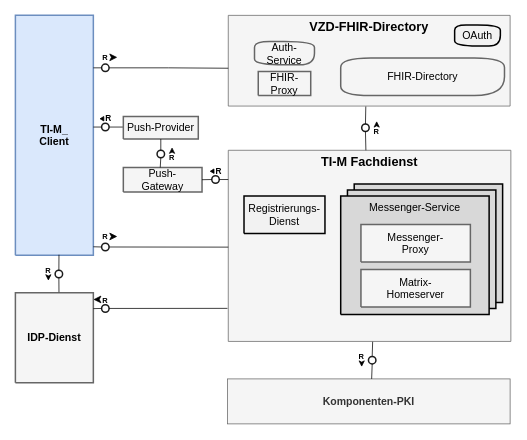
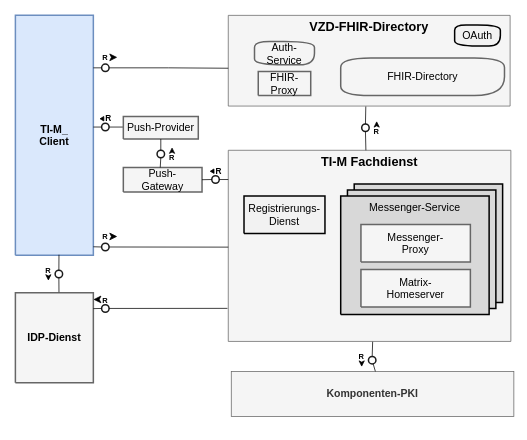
- <mxCell id="52" value="&lt;b&gt;&lt;font style=&quot;font-size: 14px;&quot;&gt;Komponenten-PKI&lt;/font&gt;&lt;/b&gt;" style="rounded=0;whiteSpace=wrap;html=1;fillColor=#f5f5f5;fontColor=#333333;strokeColor=#666666;" vertex="1" parent="1"><mxGeometry x="303" y="505" width="377" height="60" as="geometry" /></mxCell>
+ <mxCell id="52" value="&lt;b&gt;&lt;font style=&quot;font-size: 14px;&quot;&gt;Komponenten-PKI&lt;/font&gt;&lt;/b&gt;" style="rounded=0;whiteSpace=wrap;html=1;fillColor=#f5f5f5;fontColor=#333333;strokeColor=#666666;" vertex="1" parent="1"><mxGeometry x="308" y="495" width="377" height="60" as="geometry" /></mxCell>
